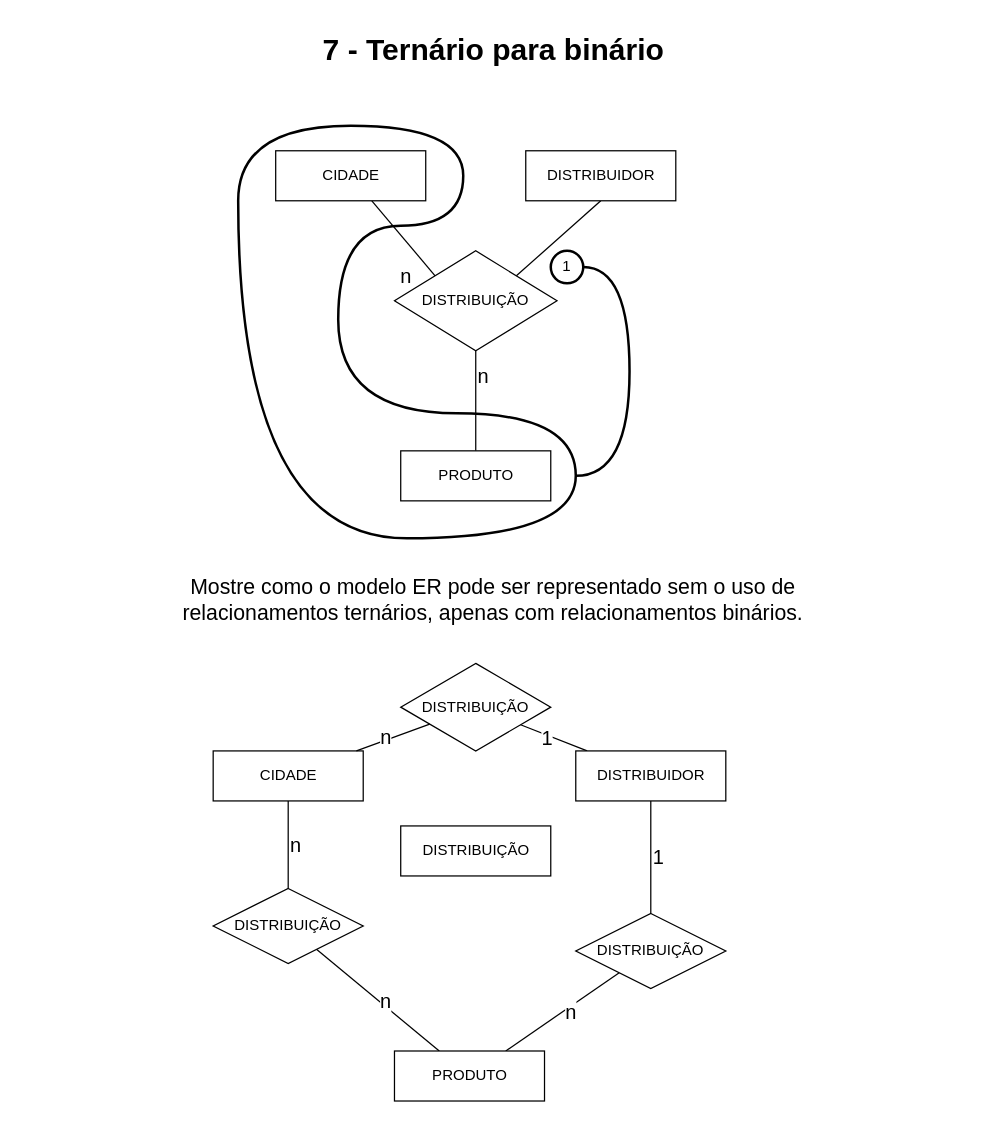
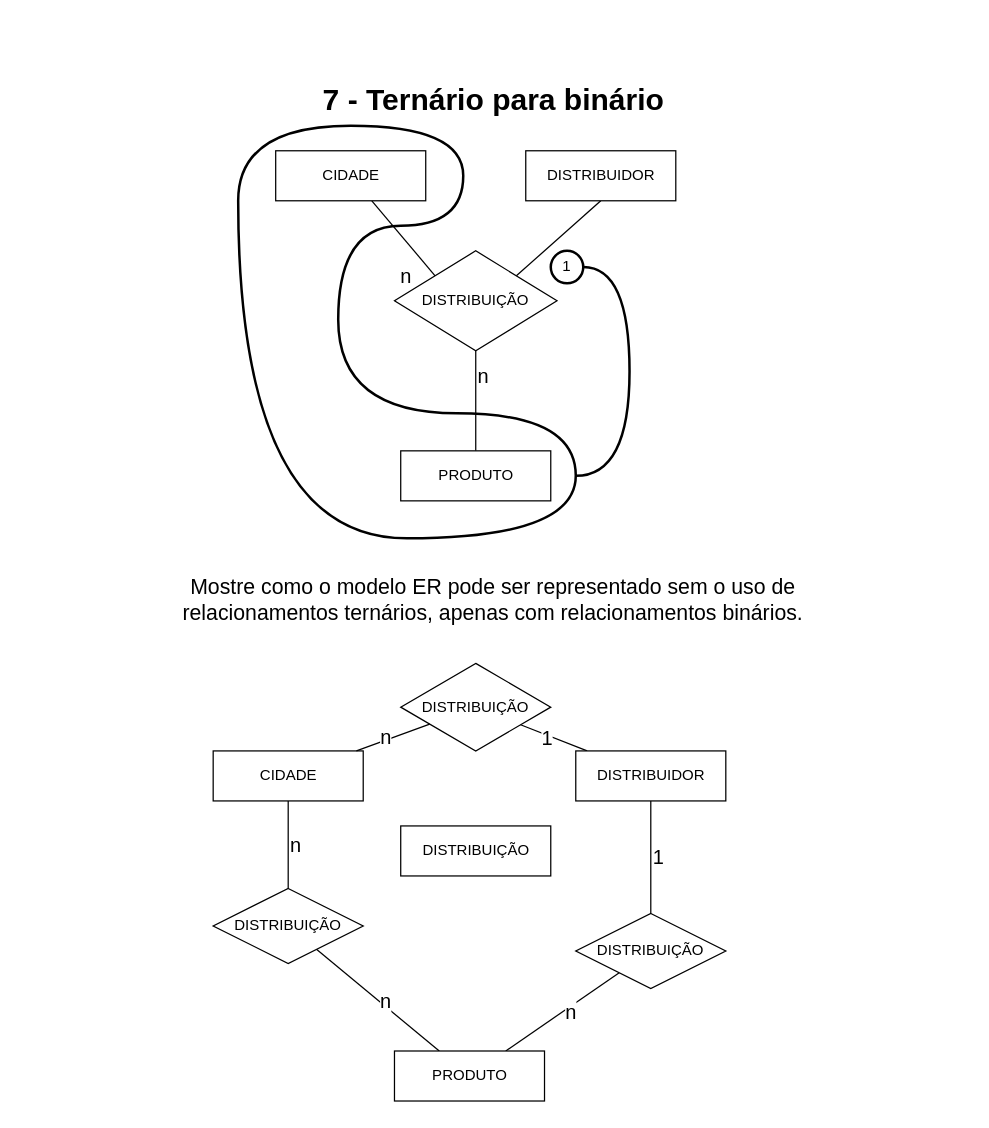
- <mxCell id="2" value="&lt;h1&gt;7 - Ternário para binário&lt;/h1&gt;" style="text;html=1;strokeColor=none;fillColor=none;spacing=5;spacingTop=-20;whiteSpace=wrap;overflow=hidden;rounded=0;align=center;verticalAlign=top;" parent="1" vertex="1"><mxGeometry x="20" y="20" width="749" height="40" as="geometry" /></mxCell>
+ <mxCell id="2" value="&lt;h1&gt;7 - Ternário para binário&lt;/h1&gt;" style="text;html=1;strokeColor=none;fillColor=none;spacing=5;spacingTop=-20;whiteSpace=wrap;overflow=hidden;rounded=0;align=center;verticalAlign=top;" parent="1" vertex="1"><mxGeometry x="20" y="60" width="749" height="40" as="geometry" /></mxCell>
